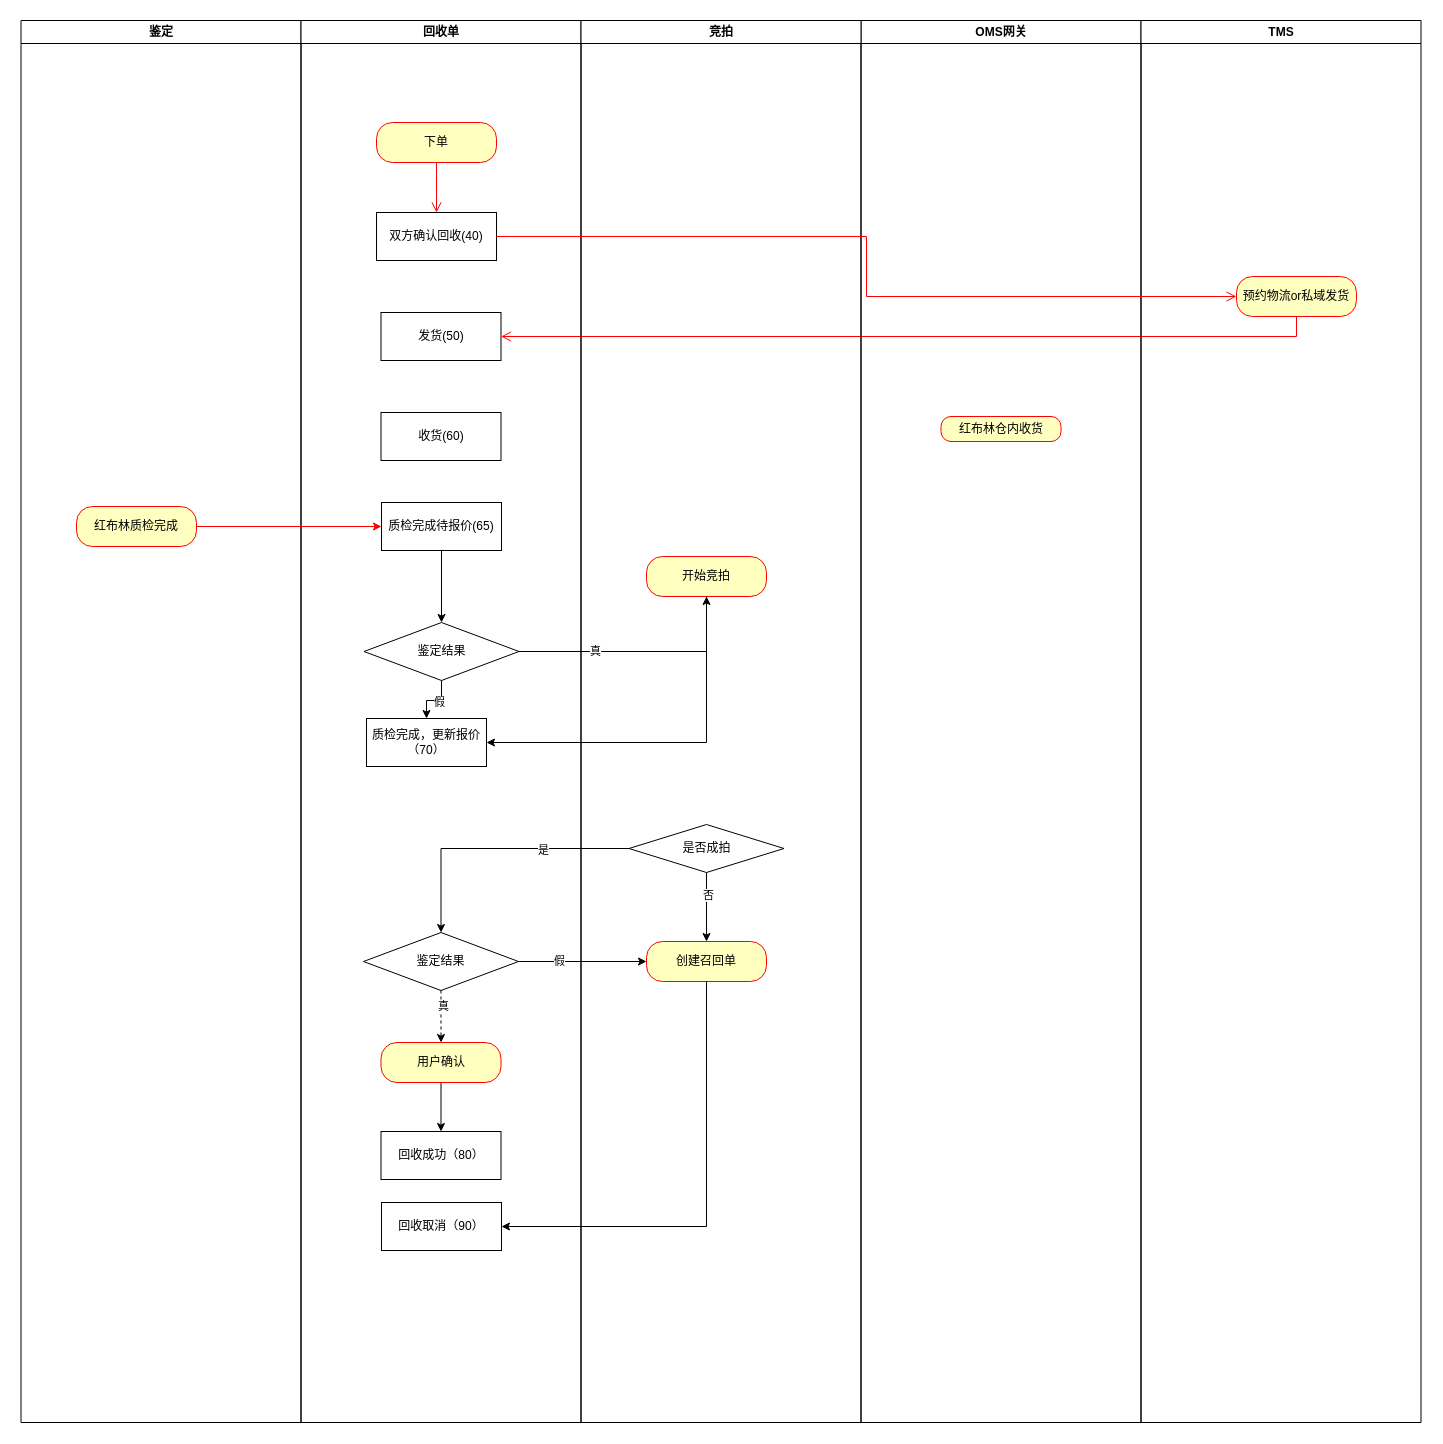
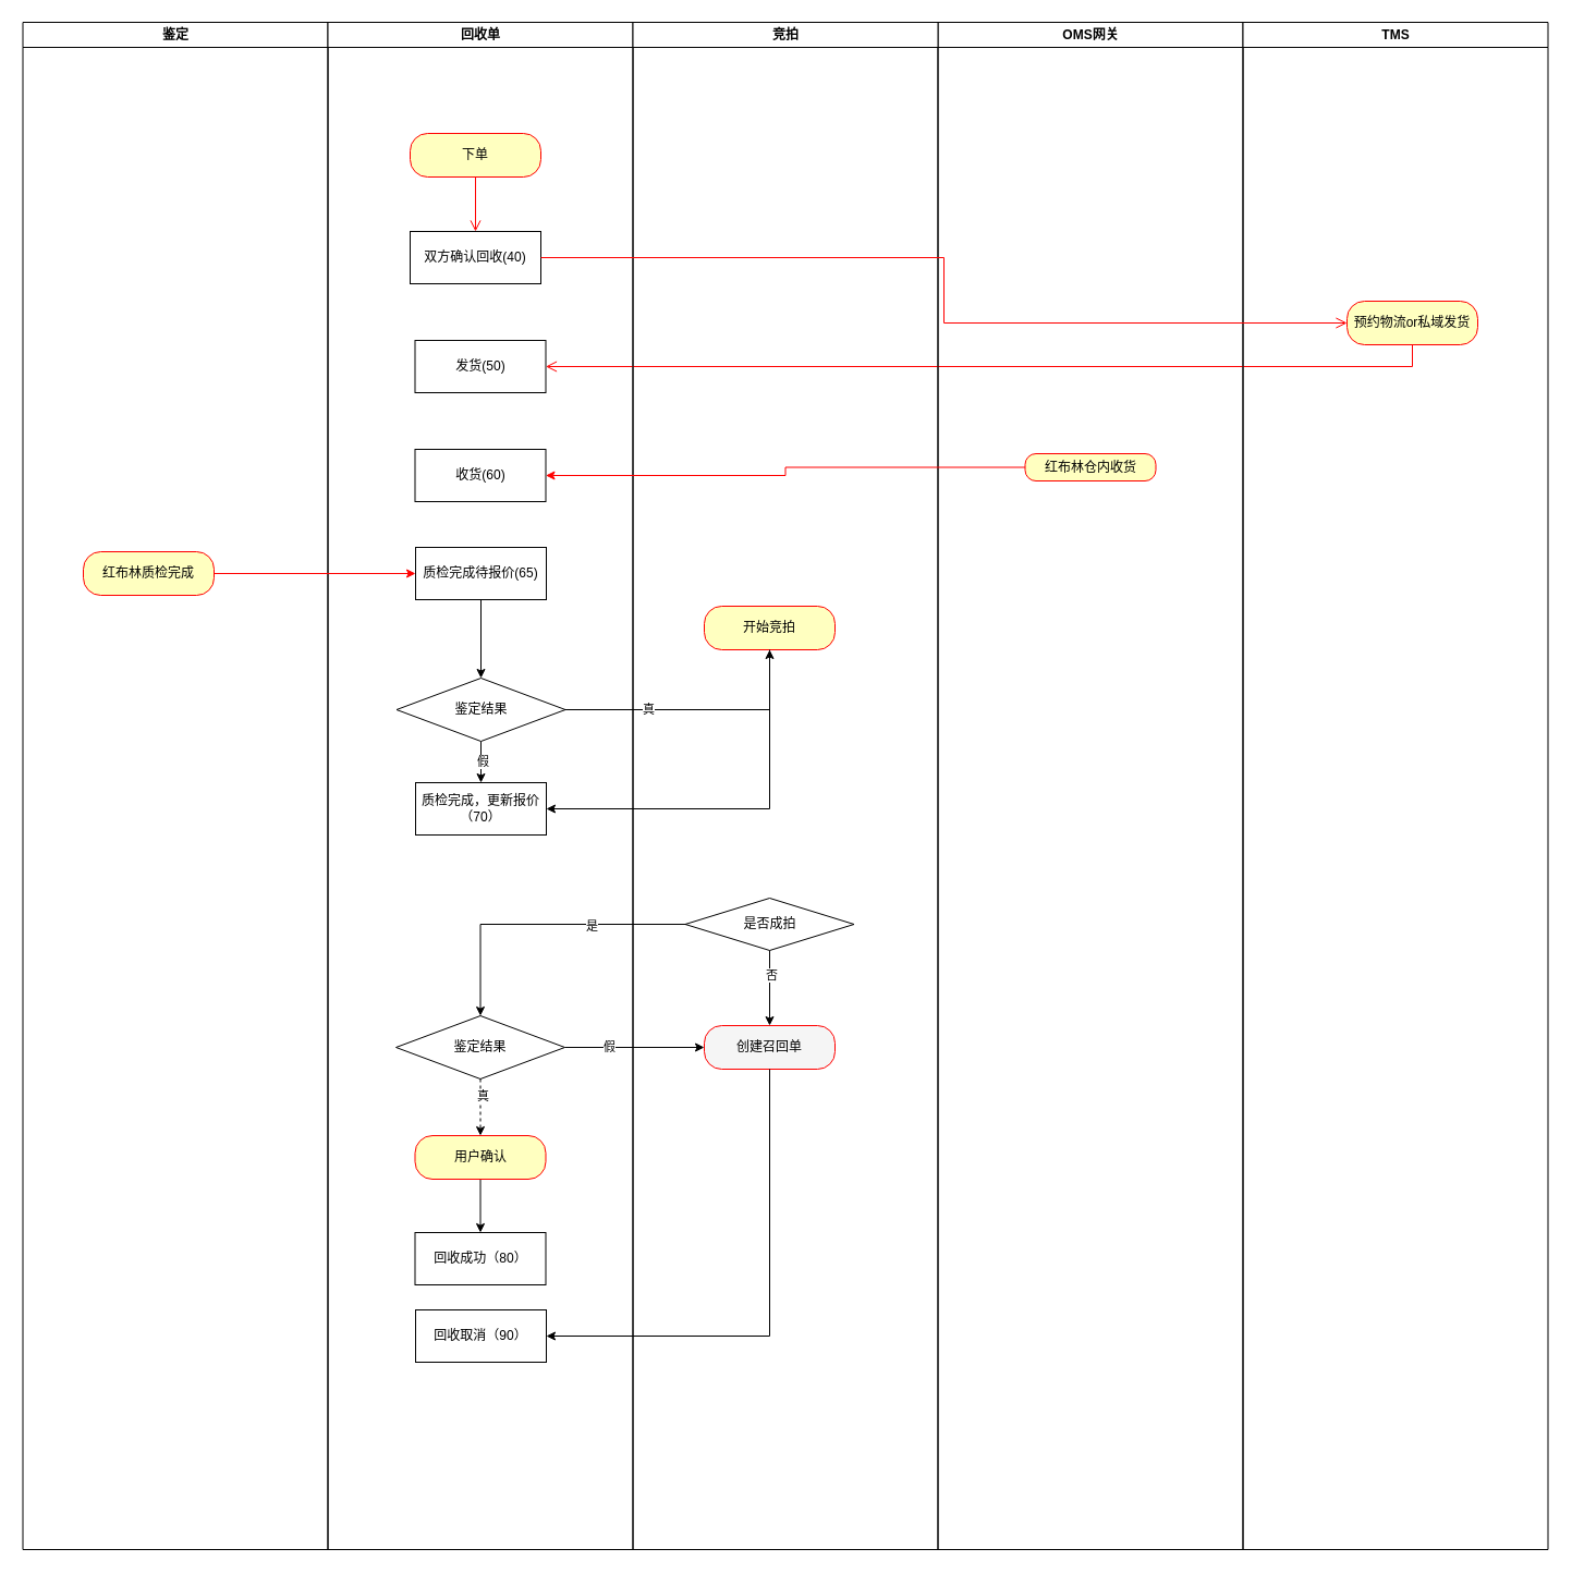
+ <mxCell id="40" style="edgeStyle=orthogonalEdgeStyle;rounded=0;orthogonalLoop=1;jettySize=auto;html=1;exitX=0;exitY=0.5;exitDx=0;exitDy=0;strokeColor=#FF0000;entryX=1;entryY=0.5;entryDx=0;entryDy=0;" edge="1" parent="1" source="22" target="7"><mxGeometry relative="1" as="geometry"><mxPoint x="946" y="536" as="sourcePoint" /><mxPoint x="511" y="536" as="targetPoint" /></mxGeometry></mxCell>
- <mxCell id="10" value="质检完成，更新报价&lt;div&gt;（70）&lt;/div&gt;" style="rounded=0;whiteSpace=wrap;html=1;" parent="4" vertex="1"><mxGeometry x="65.5" y="698" width="120" height="48" as="geometry" /></mxCell>
+ <mxCell id="10" value="质检完成，更新报价&lt;div&gt;（70）&lt;/div&gt;" style="rounded=0;whiteSpace=wrap;html=1;" parent="4" vertex="1"><mxGeometry x="80.5" y="698" width="120" height="48" as="geometry" /></mxCell>
- <mxCell id="32" value="创建召回单" style="rounded=1;whiteSpace=wrap;html=1;arcSize=40;fontColor=#000000;fillColor=#ffffc0;strokeColor=#ff0000;" vertex="1" parent="29"><mxGeometry x="65.5" y="921" width="120" height="40" as="geometry" /></mxCell>
+ <mxCell id="32" value="创建召回单" style="rounded=1;whiteSpace=wrap;html=1;arcSize=40;fontColor=#000000;fillColor=#f5f5f5;strokeColor=#ff0000;" vertex="1" parent="29"><mxGeometry x="65.5" y="921" width="120" height="40" as="geometry" /></mxCell>
